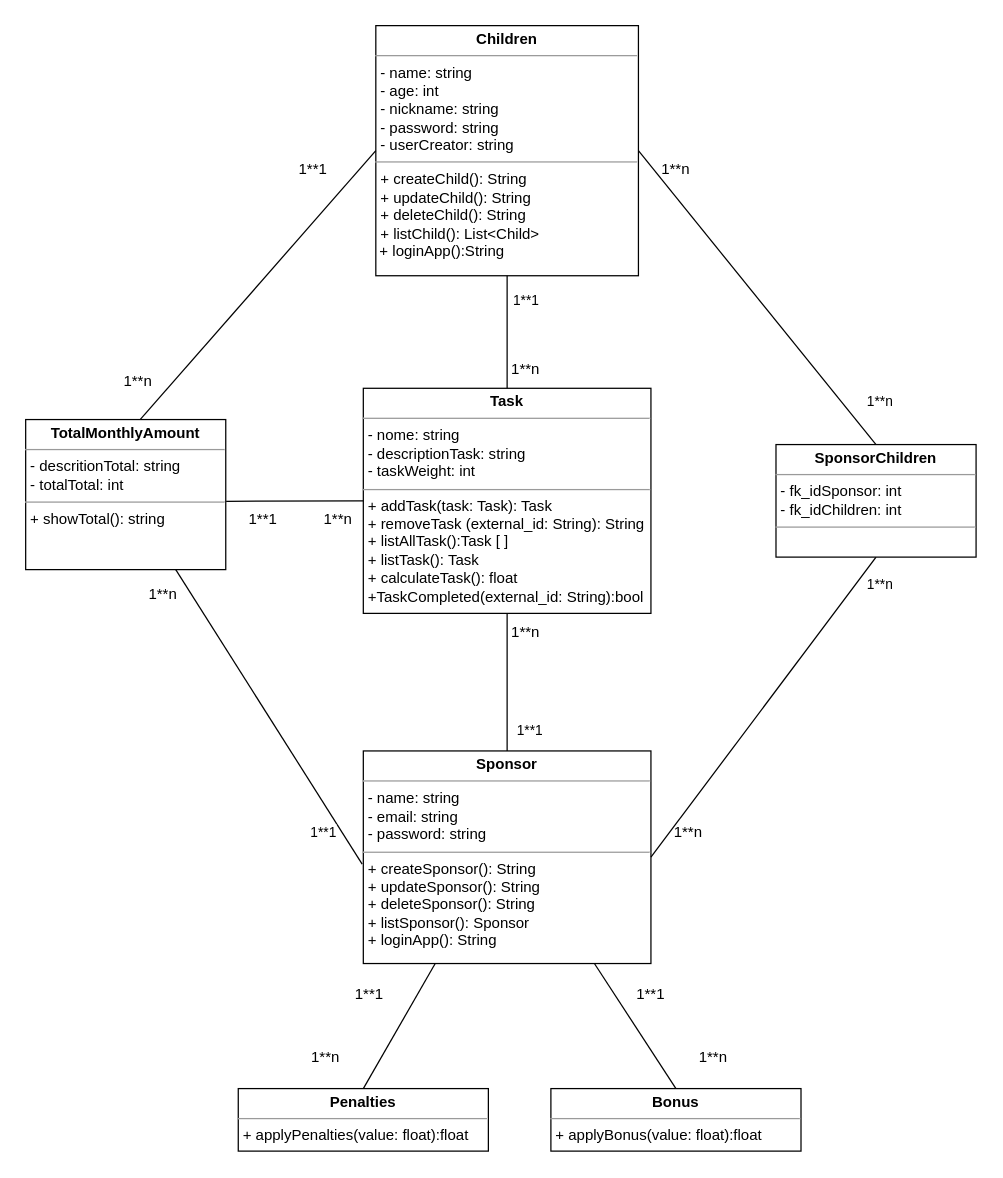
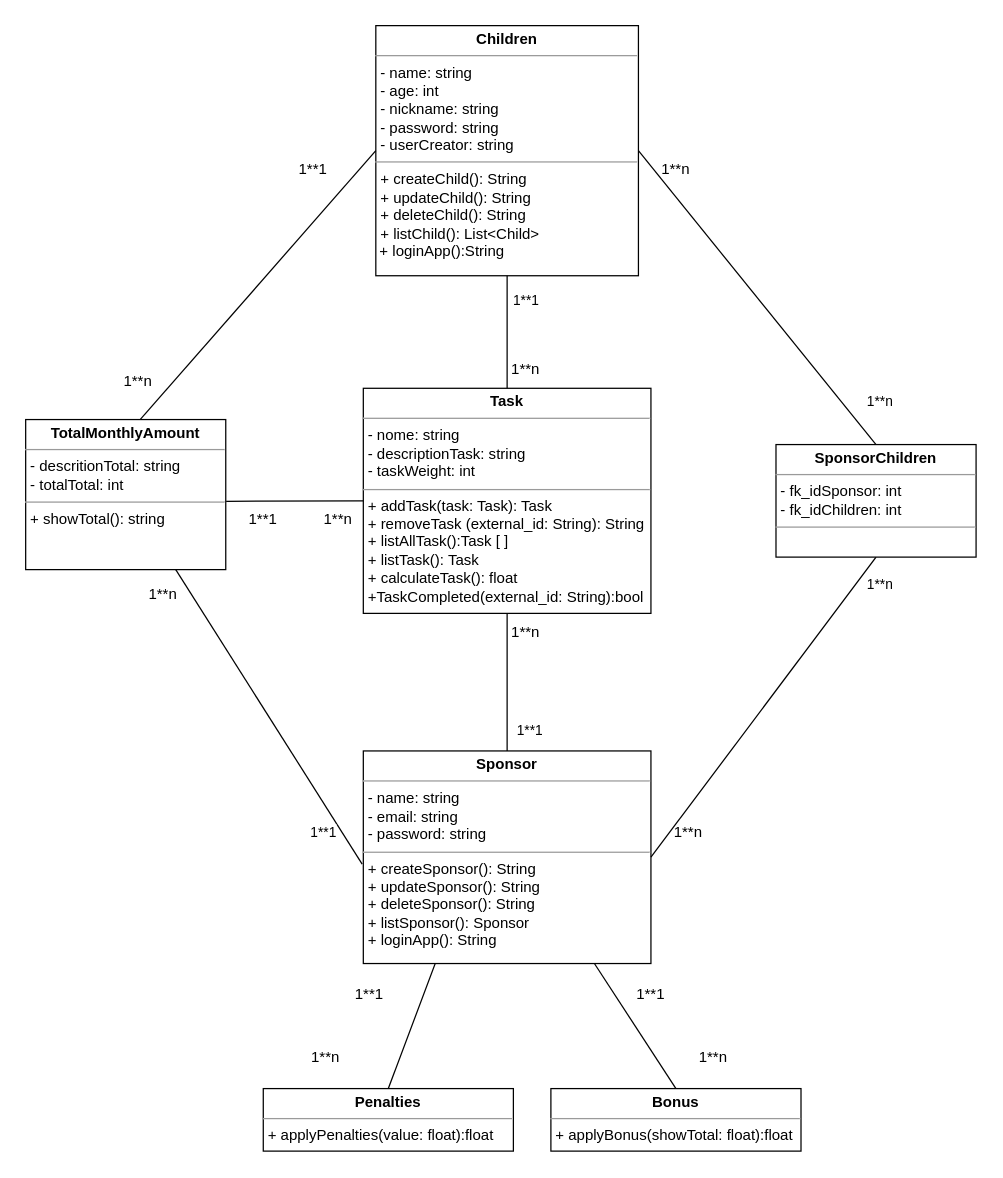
- <mxCell id="6" value="&lt;p style=&quot;border-color: var(--border-color); margin: 4px 0px 0px; text-align: center;&quot;&gt;&lt;b style=&quot;border-color: var(--border-color);&quot;&gt;Bonus&lt;/b&gt;&lt;/p&gt;&lt;hr style=&quot;border-color: var(--border-color);&quot; size=&quot;1&quot;&gt;&lt;p style=&quot;border-color: var(--border-color); margin: 0px 0px 0px 4px;&quot;&gt;+ applyBonus(value: float):float&lt;/p&gt;&lt;p style=&quot;border-color: var(--border-color); margin: 0px 0px 0px 4px;&quot;&gt;&lt;br style=&quot;border-color: var(--border-color);&quot;&gt;&lt;/p&gt;" style="verticalAlign=top;align=left;overflow=fill;fontSize=12;fontFamily=Helvetica;html=1;whiteSpace=wrap;" parent="1" vertex="1"><mxGeometry x="440" y="870" width="200" height="50" as="geometry" /></mxCell>
+ <mxCell id="6" value="&lt;p style=&quot;border-color: var(--border-color); margin: 4px 0px 0px; text-align: center;&quot;&gt;&lt;b style=&quot;border-color: var(--border-color);&quot;&gt;Bonus&lt;/b&gt;&lt;/p&gt;&lt;hr style=&quot;border-color: var(--border-color);&quot; size=&quot;1&quot;&gt;&lt;p style=&quot;border-color: var(--border-color); margin: 0px 0px 0px 4px;&quot;&gt;+ applyBonus(showTotal: float):float&lt;/p&gt;&lt;p style=&quot;border-color: var(--border-color); margin: 0px 0px 0px 4px;&quot;&gt;&lt;br style=&quot;border-color: var(--border-color);&quot;&gt;&lt;/p&gt;" style="verticalAlign=top;align=left;overflow=fill;fontSize=12;fontFamily=Helvetica;html=1;whiteSpace=wrap;" parent="1" vertex="1"><mxGeometry x="440" y="870" width="200" height="50" as="geometry" /></mxCell>
- <mxCell id="7" value="&lt;p style=&quot;margin:0px;margin-top:4px;text-align:center;&quot;&gt;&lt;b&gt;Penalties&lt;/b&gt;&lt;br&gt;&lt;/p&gt;&lt;hr size=&quot;1&quot;&gt;&lt;p style=&quot;margin:0px;margin-left:4px;&quot;&gt;&lt;/p&gt;&lt;p style=&quot;margin:0px;margin-left:4px;&quot;&gt;+ apply&lt;span style=&quot;border-color: var(--border-color); text-align: center;&quot;&gt;Penalties&lt;/span&gt;(value: float):float&lt;/p&gt;&lt;p style=&quot;margin:0px;margin-left:4px;&quot;&gt;&lt;br&gt;&lt;/p&gt;" style="verticalAlign=top;align=left;overflow=fill;fontSize=12;fontFamily=Helvetica;html=1;whiteSpace=wrap;" parent="1" vertex="1"><mxGeometry x="190" y="870" width="200" height="50" as="geometry" /></mxCell>
+ <mxCell id="7" value="&lt;p style=&quot;margin:0px;margin-top:4px;text-align:center;&quot;&gt;&lt;b&gt;Penalties&lt;/b&gt;&lt;br&gt;&lt;/p&gt;&lt;hr size=&quot;1&quot;&gt;&lt;p style=&quot;margin:0px;margin-left:4px;&quot;&gt;&lt;/p&gt;&lt;p style=&quot;margin:0px;margin-left:4px;&quot;&gt;+ apply&lt;span style=&quot;border-color: var(--border-color); text-align: center;&quot;&gt;Penalties&lt;/span&gt;(value: float):float&lt;/p&gt;&lt;p style=&quot;margin:0px;margin-left:4px;&quot;&gt;&lt;br&gt;&lt;/p&gt;" style="verticalAlign=top;align=left;overflow=fill;fontSize=12;fontFamily=Helvetica;html=1;whiteSpace=wrap;" parent="1" vertex="1"><mxGeometry x="210" y="870" width="200" height="50" as="geometry" /></mxCell>
